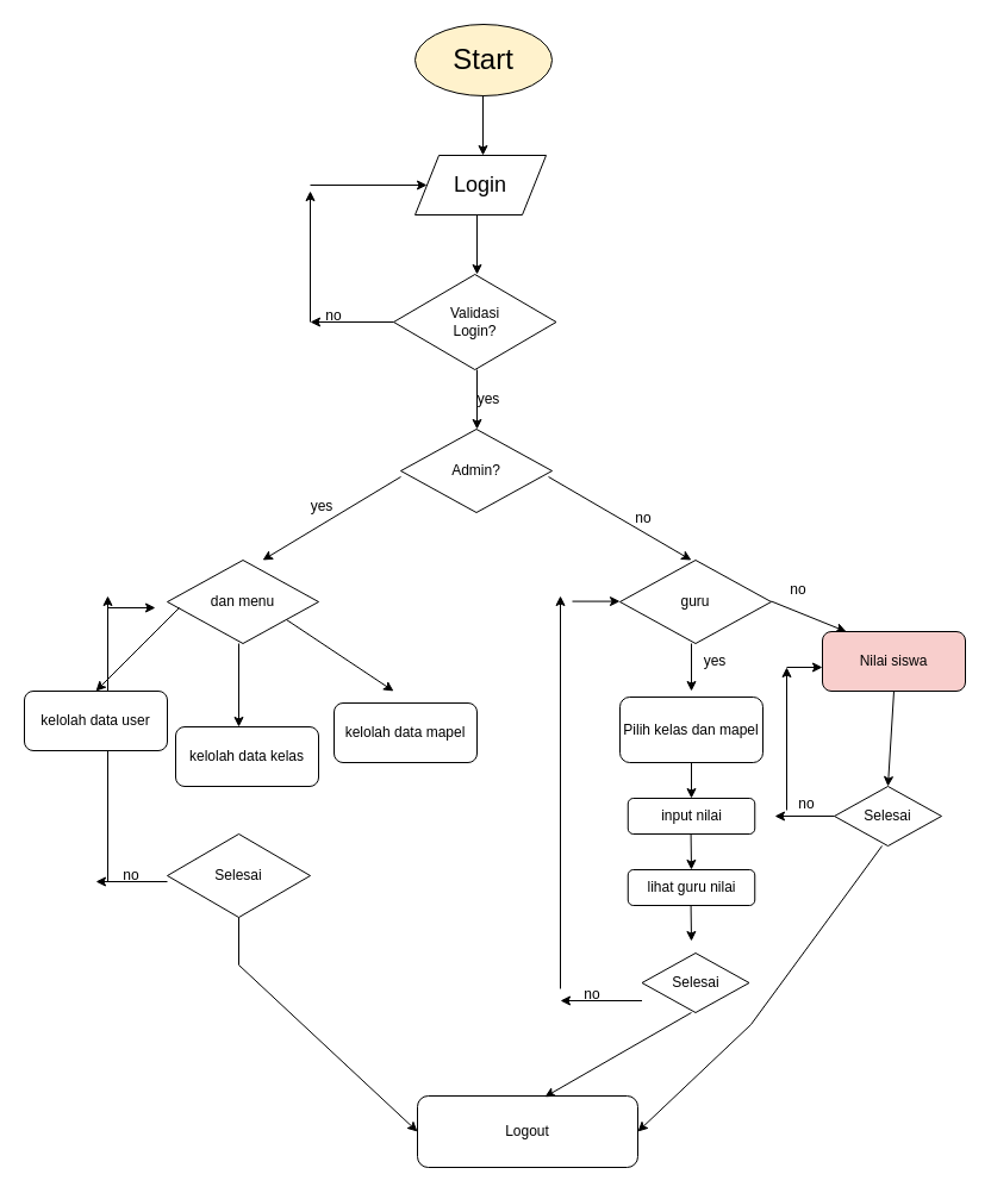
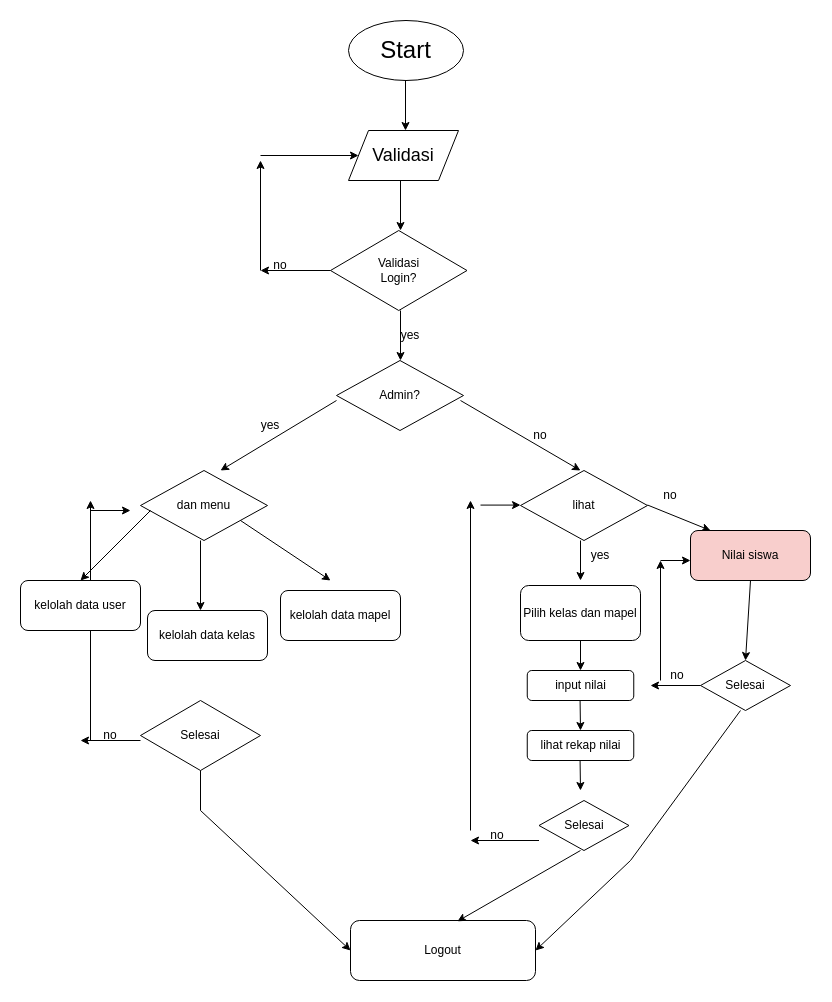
- <mxCell id="2" value="&lt;font style=&quot;font-size: 24px;&quot;&gt;Start&lt;/font&gt;" style="ellipse;whiteSpace=wrap;html=1;fillColor=#fff2cc;" vertex="1" parent="1"><mxGeometry x="348" y="20" width="115" height="60" as="geometry" /></mxCell>
+ <mxCell id="2" value="&lt;font style=&quot;font-size: 24px;&quot;&gt;Start&lt;/font&gt;" style="ellipse;whiteSpace=wrap;html=1;" vertex="1" parent="1"><mxGeometry x="348" y="20" width="115" height="60" as="geometry" /></mxCell>
- <mxCell id="4" value="&lt;font style=&quot;font-size: 18px;&quot;&gt;Login&lt;/font&gt;" style="shape=parallelogram;perimeter=parallelogramPerimeter;whiteSpace=wrap;html=1;fixedSize=1;" vertex="1" parent="1"><mxGeometry x="348" y="130" width="110" height="50" as="geometry" /></mxCell>
+ <mxCell id="4" value="&lt;font style=&quot;font-size: 18px;&quot;&gt;Validasi&lt;/font&gt;" style="shape=parallelogram;perimeter=parallelogramPerimeter;whiteSpace=wrap;html=1;fixedSize=1;" vertex="1" parent="1"><mxGeometry x="348" y="130" width="110" height="50" as="geometry" /></mxCell>
- <mxCell id="31" value="guru" style="rhombus;whiteSpace=wrap;html=1;" vertex="1" parent="1"><mxGeometry x="520" y="470" width="127" height="70" as="geometry" /></mxCell>
+ <mxCell id="31" value="lihat" style="rhombus;whiteSpace=wrap;html=1;" vertex="1" parent="1"><mxGeometry x="520" y="470" width="127" height="70" as="geometry" /></mxCell>
- <mxCell id="40" value="lihat guru nilai" style="rounded=1;whiteSpace=wrap;html=1;" vertex="1" parent="1"><mxGeometry x="526.75" y="730" width="106.5" height="30" as="geometry" /></mxCell>
+ <mxCell id="40" value="lihat rekap nilai" style="rounded=1;whiteSpace=wrap;html=1;" vertex="1" parent="1"><mxGeometry x="526.75" y="730" width="106.5" height="30" as="geometry" /></mxCell>
